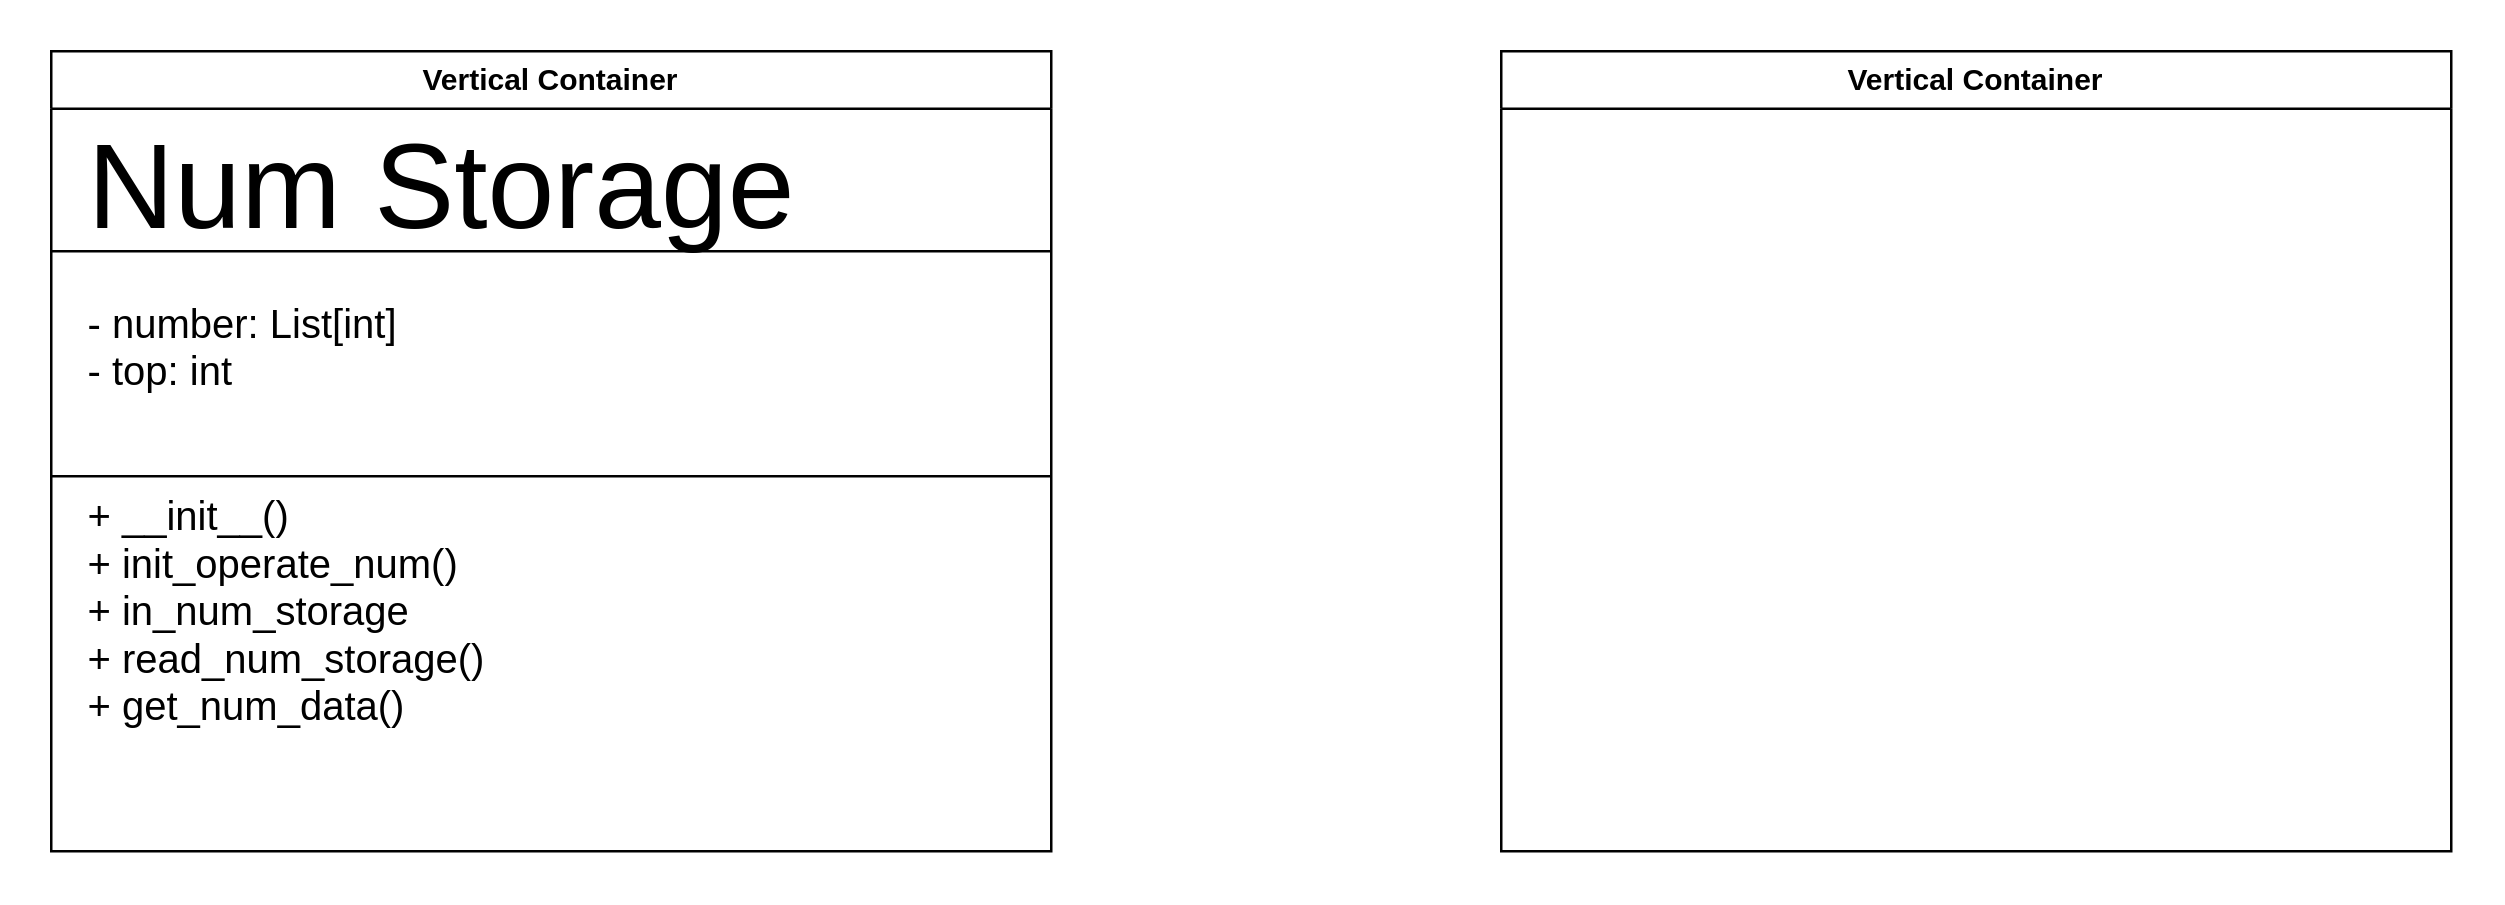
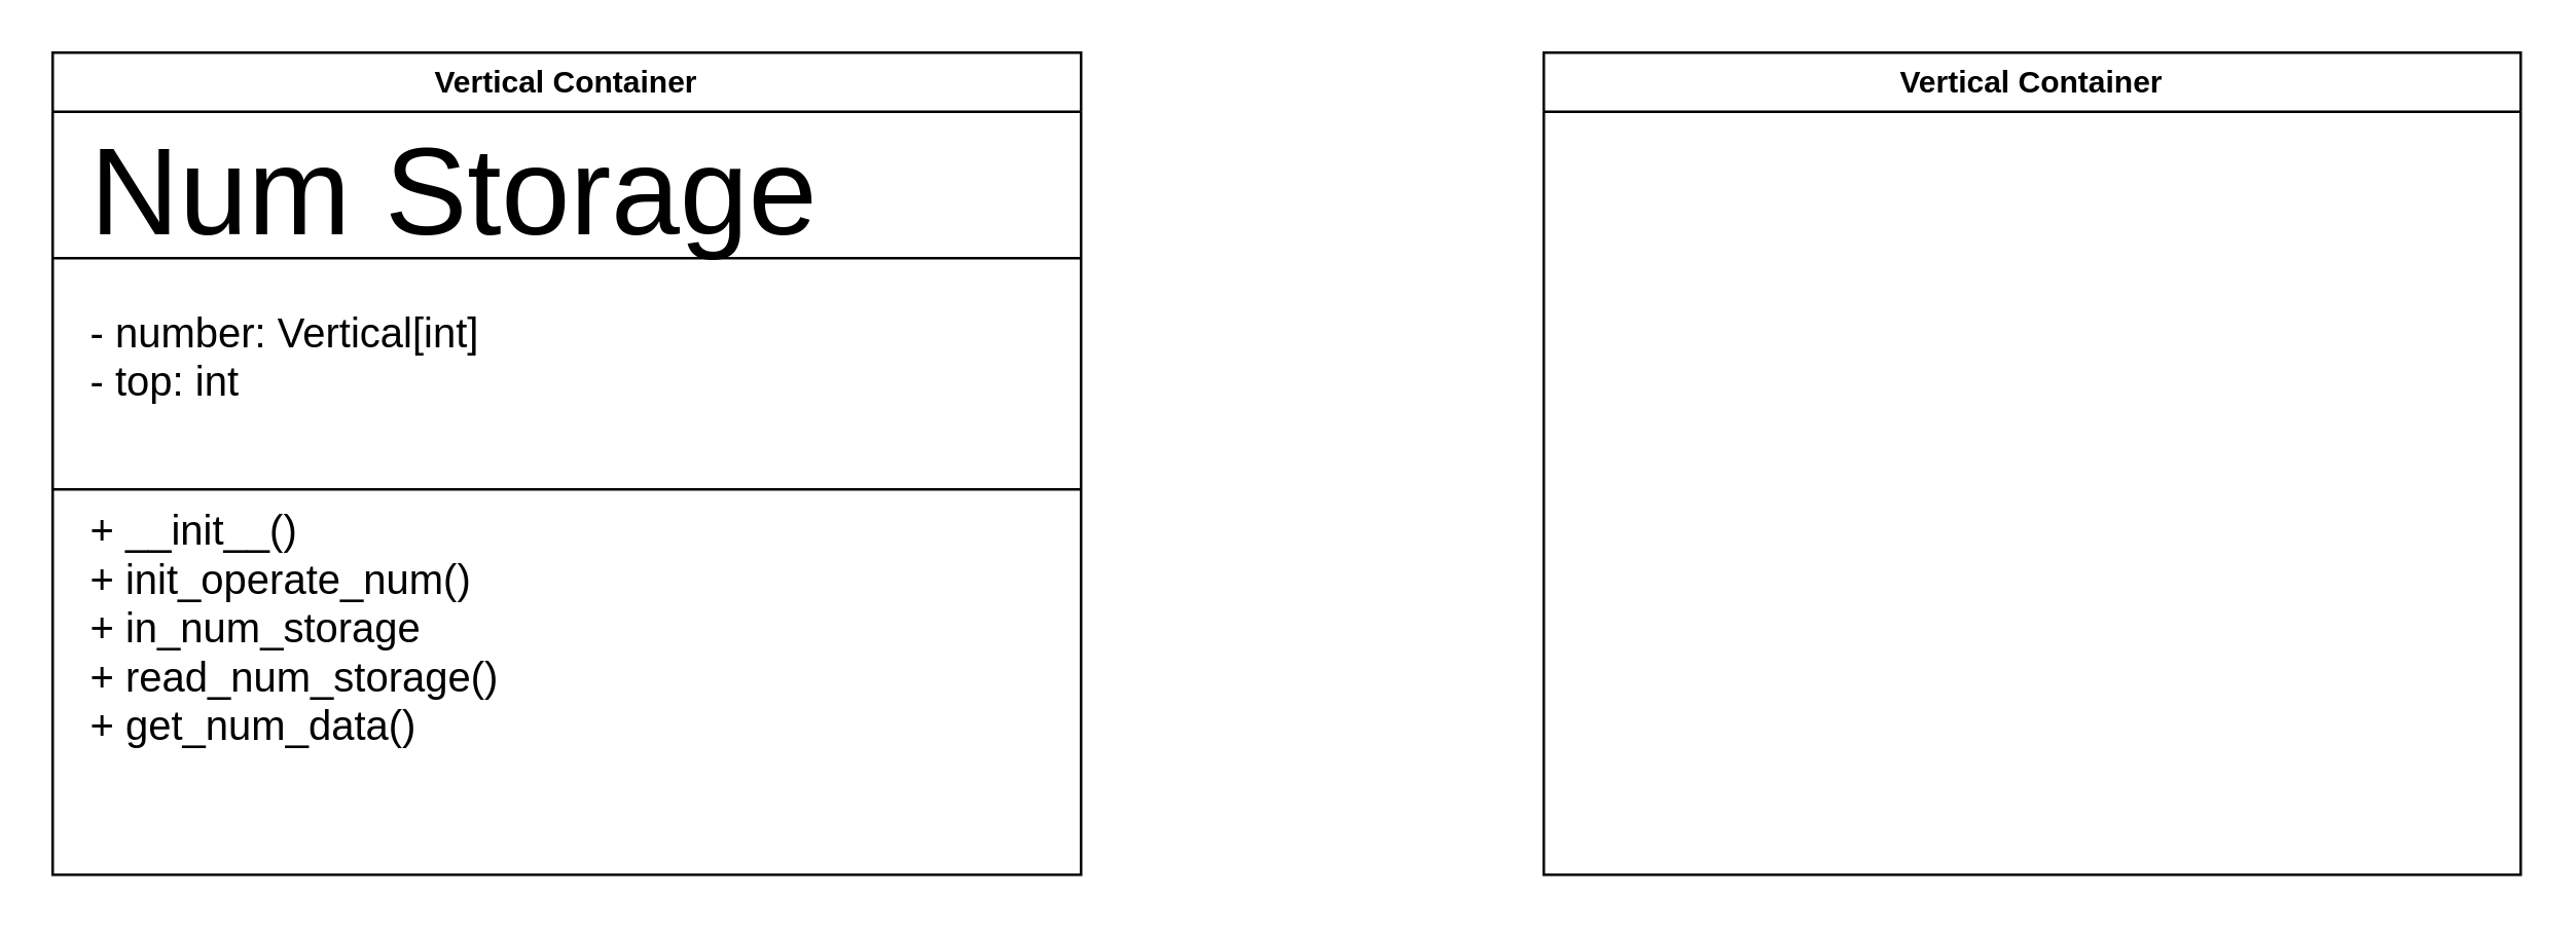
- <mxCell id="3" value="&lt;h1&gt;&lt;span style=&quot;background-color: initial; font-weight: normal;&quot;&gt;&lt;font style=&quot;font-size: 48px;&quot;&gt;Num Storage&lt;/font&gt;&lt;/span&gt;&lt;/h1&gt;&lt;div&gt;&lt;span style=&quot;font-size: medium; background-color: initial;&quot;&gt;- number: List[int]&lt;/span&gt;&lt;br&gt;&lt;/div&gt;&lt;div&gt;&lt;font size=&quot;3&quot; style=&quot;&quot;&gt;- top: int&lt;/font&gt;&lt;/div&gt;&lt;div&gt;&lt;font size=&quot;3&quot;&gt;&lt;br&gt;&lt;/font&gt;&lt;/div&gt;&lt;div&gt;&lt;font size=&quot;3&quot;&gt;&lt;br&gt;&lt;/font&gt;&lt;/div&gt;&lt;div&gt;&lt;font size=&quot;3&quot;&gt;+ __init__()&lt;/font&gt;&lt;/div&gt;&lt;div&gt;&lt;font size=&quot;3&quot;&gt;+ init_operate_num()&lt;/font&gt;&lt;/div&gt;&lt;div&gt;&lt;font size=&quot;3&quot;&gt;+ in_num_storage&lt;/font&gt;&lt;/div&gt;&lt;div&gt;&lt;font size=&quot;3&quot;&gt;+ read_num_storage()&lt;/font&gt;&lt;/div&gt;&lt;div&gt;&lt;font size=&quot;3&quot;&gt;+ get_num_data()&lt;/font&gt;&lt;/div&gt;&lt;div&gt;&lt;br&gt;&lt;/div&gt;" style="text;html=1;strokeColor=none;fillColor=none;spacing=5;spacingTop=-20;whiteSpace=wrap;overflow=hidden;rounded=0;" vertex="1" parent="2"><mxGeometry x="10" y="20" width="380" height="280" as="geometry" /></mxCell>
+ <mxCell id="3" value="&lt;h1&gt;&lt;span style=&quot;background-color: initial; font-weight: normal;&quot;&gt;&lt;font style=&quot;font-size: 48px;&quot;&gt;Num Storage&lt;/font&gt;&lt;/span&gt;&lt;/h1&gt;&lt;div&gt;&lt;span style=&quot;font-size: medium; background-color: initial;&quot;&gt;- number: Vertical[int]&lt;/span&gt;&lt;br&gt;&lt;/div&gt;&lt;div&gt;&lt;font size=&quot;3&quot; style=&quot;&quot;&gt;- top: int&lt;/font&gt;&lt;/div&gt;&lt;div&gt;&lt;font size=&quot;3&quot;&gt;&lt;br&gt;&lt;/font&gt;&lt;/div&gt;&lt;div&gt;&lt;font size=&quot;3&quot;&gt;&lt;br&gt;&lt;/font&gt;&lt;/div&gt;&lt;div&gt;&lt;font size=&quot;3&quot;&gt;+ __init__()&lt;/font&gt;&lt;/div&gt;&lt;div&gt;&lt;font size=&quot;3&quot;&gt;+ init_operate_num()&lt;/font&gt;&lt;/div&gt;&lt;div&gt;&lt;font size=&quot;3&quot;&gt;+ in_num_storage&lt;/font&gt;&lt;/div&gt;&lt;div&gt;&lt;font size=&quot;3&quot;&gt;+ read_num_storage()&lt;/font&gt;&lt;/div&gt;&lt;div&gt;&lt;font size=&quot;3&quot;&gt;+ get_num_data()&lt;/font&gt;&lt;/div&gt;&lt;div&gt;&lt;br&gt;&lt;/div&gt;" style="text;html=1;strokeColor=none;fillColor=none;spacing=5;spacingTop=-20;whiteSpace=wrap;overflow=hidden;rounded=0;" vertex="1" parent="2"><mxGeometry x="10" y="20" width="380" height="280" as="geometry" /></mxCell>
